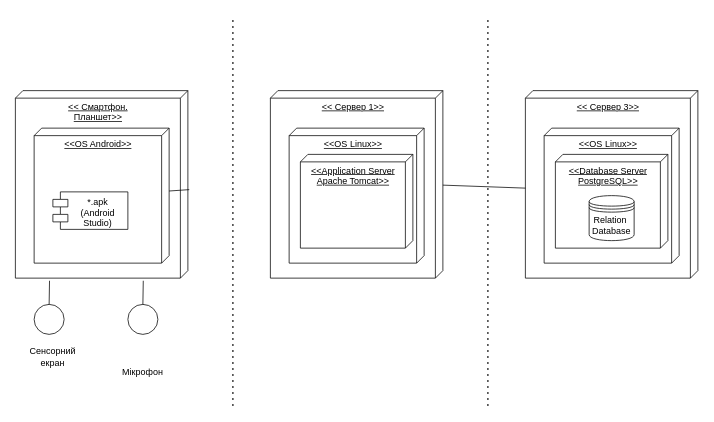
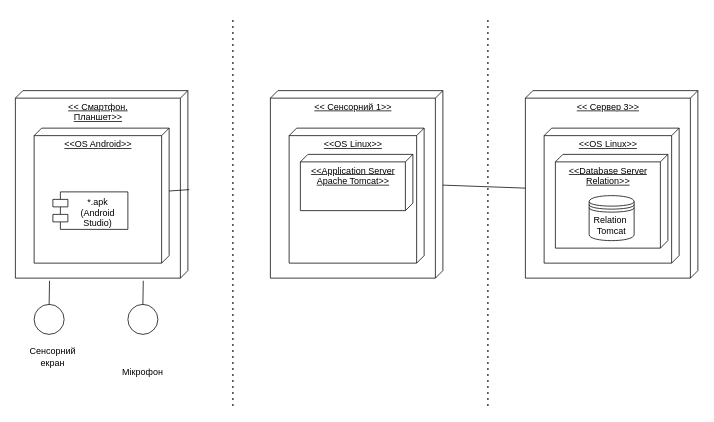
- <mxCell id="11" value="&amp;lt;&amp;lt; Сервер 1&amp;gt;&amp;gt;" style="verticalAlign=top;align=center;spacingTop=8;spacingLeft=2;spacingRight=12;shape=cube;size=10;direction=south;fontStyle=4;html=1;" parent="1" vertex="1"><mxGeometry x="360" y="120" width="230" height="250" as="geometry" /></mxCell>
+ <mxCell id="11" value="&amp;lt;&amp;lt; Сенcорний 1&amp;gt;&amp;gt;" style="verticalAlign=top;align=center;spacingTop=8;spacingLeft=2;spacingRight=12;shape=cube;size=10;direction=south;fontStyle=4;html=1;" parent="1" vertex="1"><mxGeometry x="360" y="120" width="230" height="250" as="geometry" /></mxCell>
- <mxCell id="16" value="&amp;lt;&amp;lt;Database Server&lt;br&gt;PostgreSQL&amp;gt;&amp;gt;" style="verticalAlign=top;align=center;spacingTop=8;spacingLeft=2;spacingRight=12;shape=cube;size=10;direction=south;fontStyle=4;html=1;" parent="1" vertex="1"><mxGeometry x="740" y="205" width="150" height="125" as="geometry" /></mxCell>
+ <mxCell id="16" value="&amp;lt;&amp;lt;Database Server&lt;br&gt;Relation&amp;gt;&amp;gt;" style="verticalAlign=top;align=center;spacingTop=8;spacingLeft=2;spacingRight=12;shape=cube;size=10;direction=south;fontStyle=4;html=1;" parent="1" vertex="1"><mxGeometry x="740" y="205" width="150" height="125" as="geometry" /></mxCell>
- <mxCell id="13" value="&amp;lt;&amp;lt;Application Server &lt;br&gt;Apache Tomcat&amp;gt;&amp;gt;" style="verticalAlign=top;align=center;spacingTop=8;spacingLeft=2;spacingRight=12;shape=cube;size=10;direction=south;fontStyle=4;html=1;" parent="1" vertex="1"><mxGeometry x="400" y="205" width="150" height="125" as="geometry" /></mxCell>
+ <mxCell id="13" value="&amp;lt;&amp;lt;Application Server &lt;br&gt;Apache Tomcat&amp;gt;&amp;gt;" style="verticalAlign=top;align=center;spacingTop=8;spacingLeft=2;spacingRight=12;shape=cube;size=10;direction=south;fontStyle=4;html=1;" parent="1" vertex="1"><mxGeometry x="400" y="205" width="150" height="75" as="geometry" /></mxCell>
- <mxCell id="18" value="Relation&amp;nbsp;&lt;br&gt;Database" style="text;html=1;strokeColor=none;fillColor=none;align=center;verticalAlign=middle;whiteSpace=wrap;rounded=0;" parent="1" vertex="1"><mxGeometry x="785" y="285" width="60" height="30" as="geometry" /></mxCell>
+ <mxCell id="18" value="Relation&amp;nbsp;&lt;br&gt;Tomcat" style="text;html=1;strokeColor=none;fillColor=none;align=center;verticalAlign=middle;whiteSpace=wrap;rounded=0;" parent="1" vertex="1"><mxGeometry x="785" y="285" width="60" height="30" as="geometry" /></mxCell>
